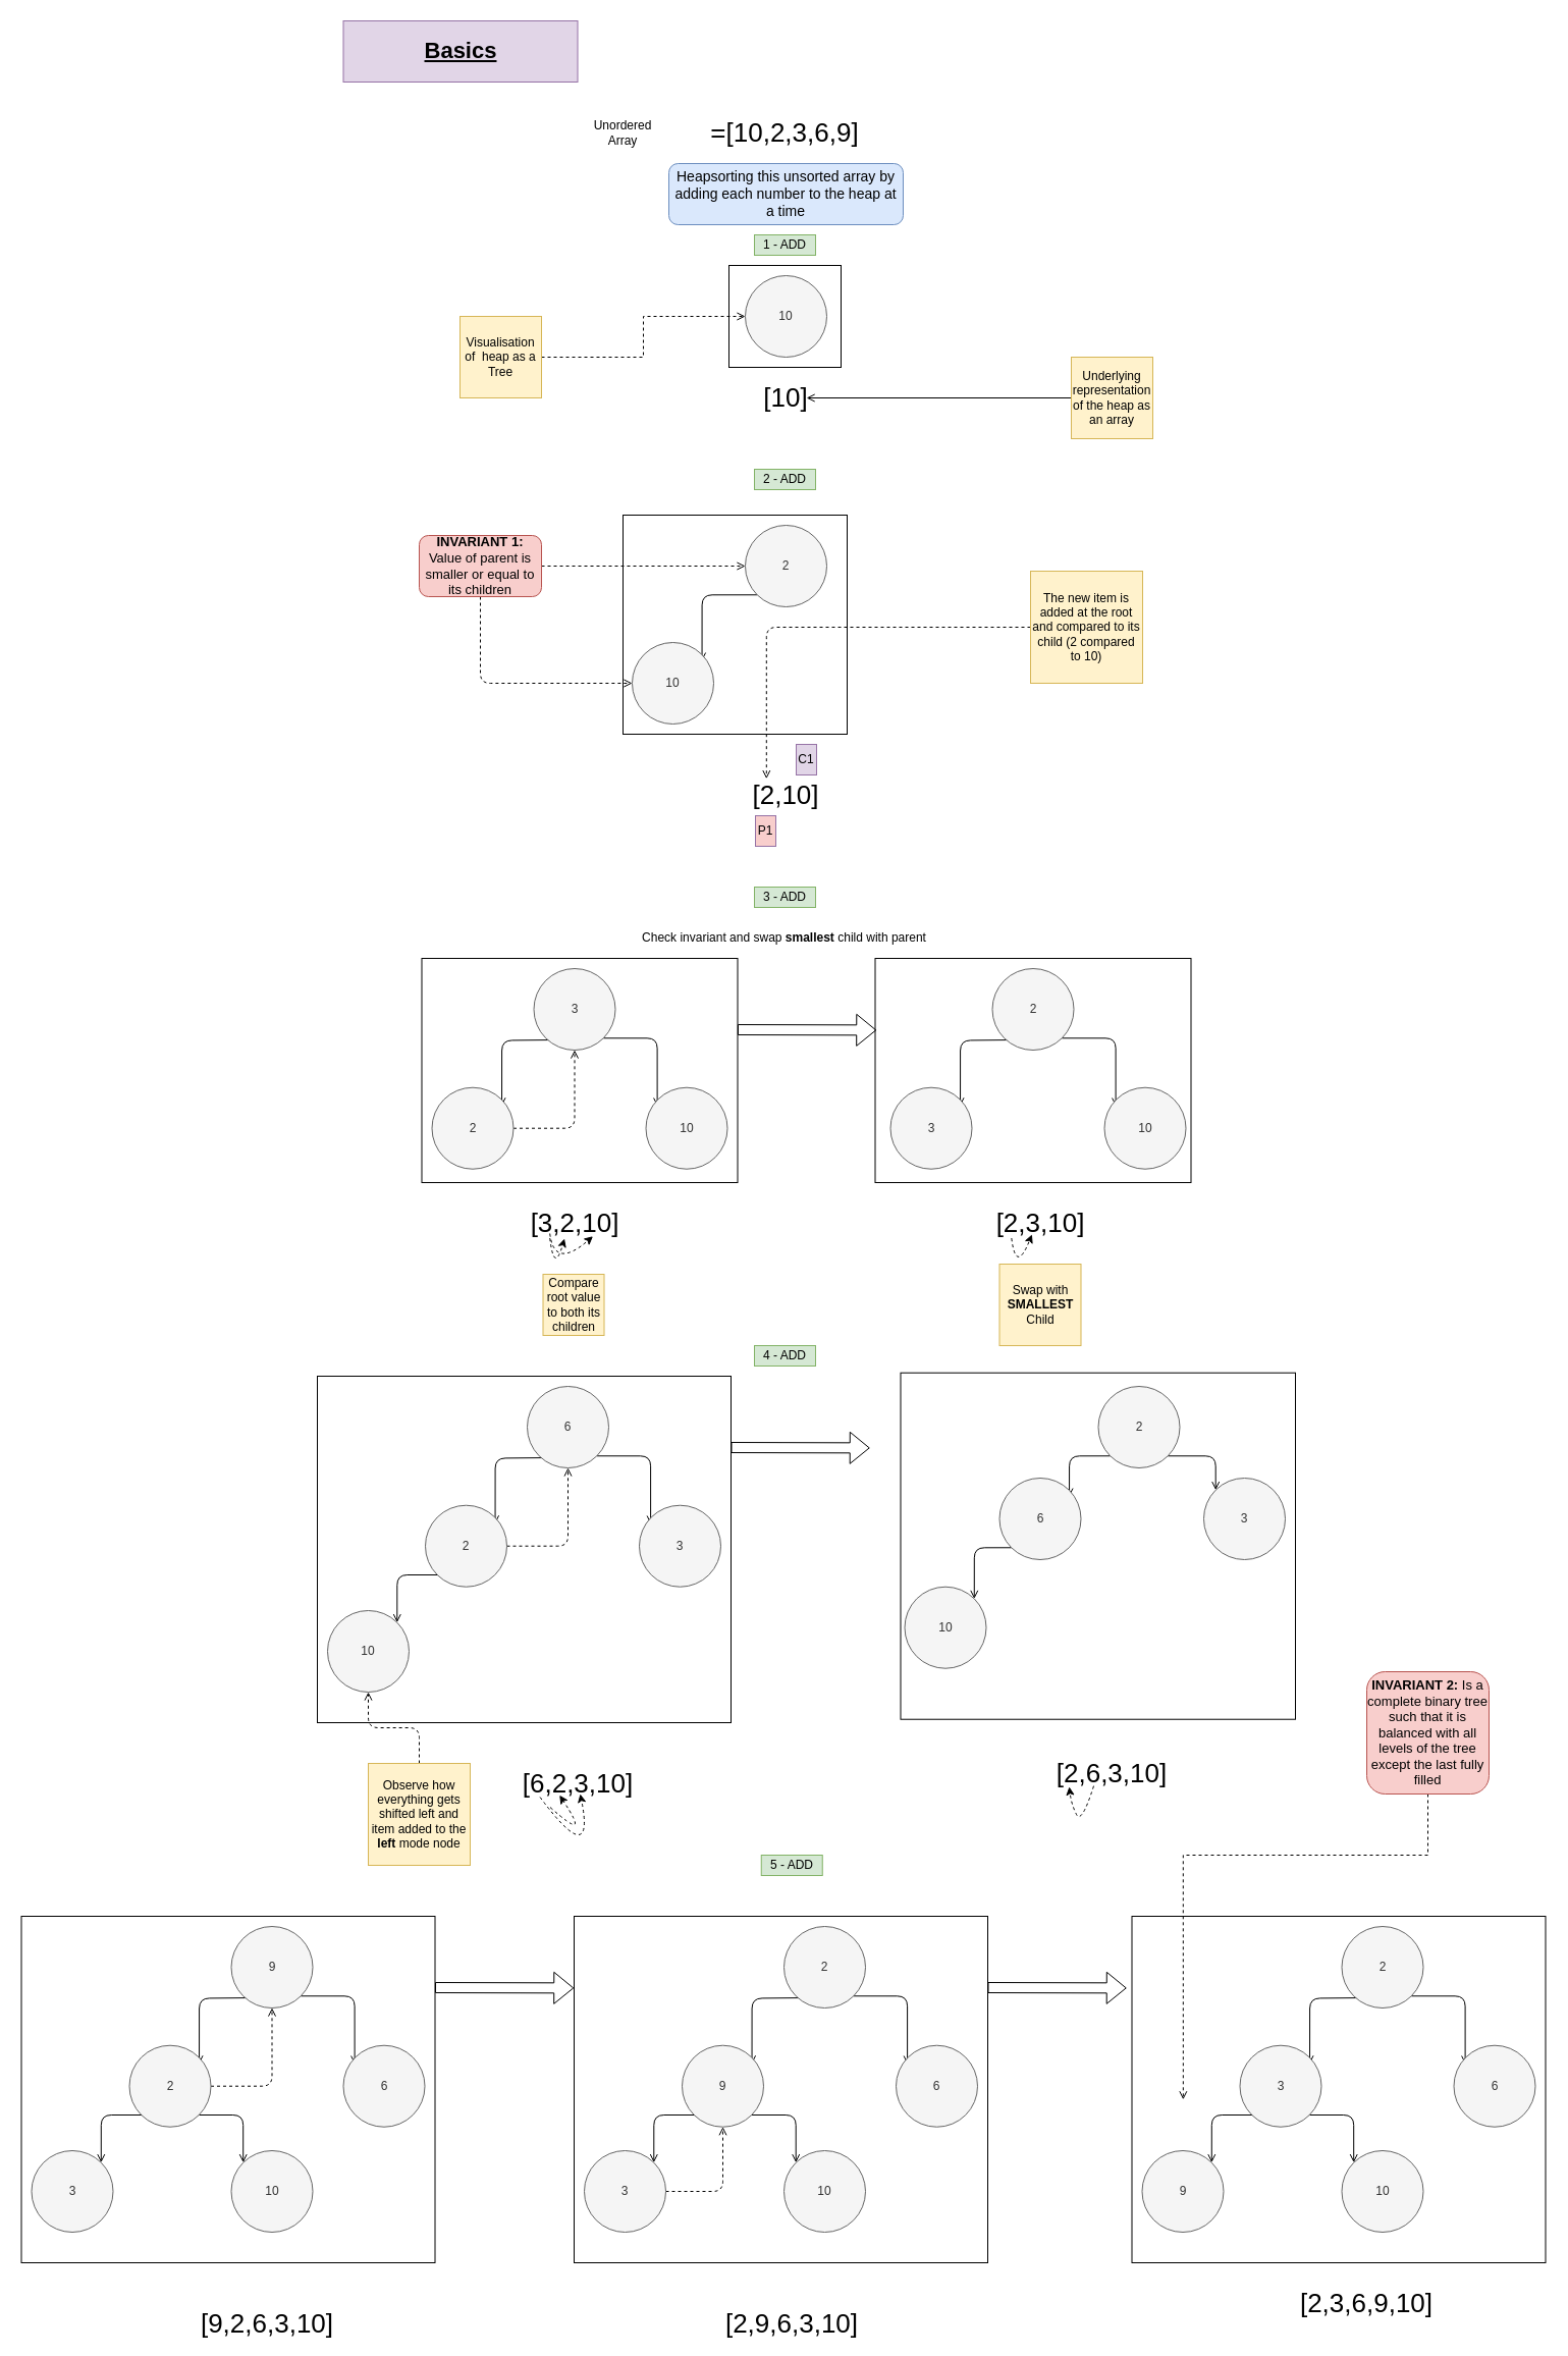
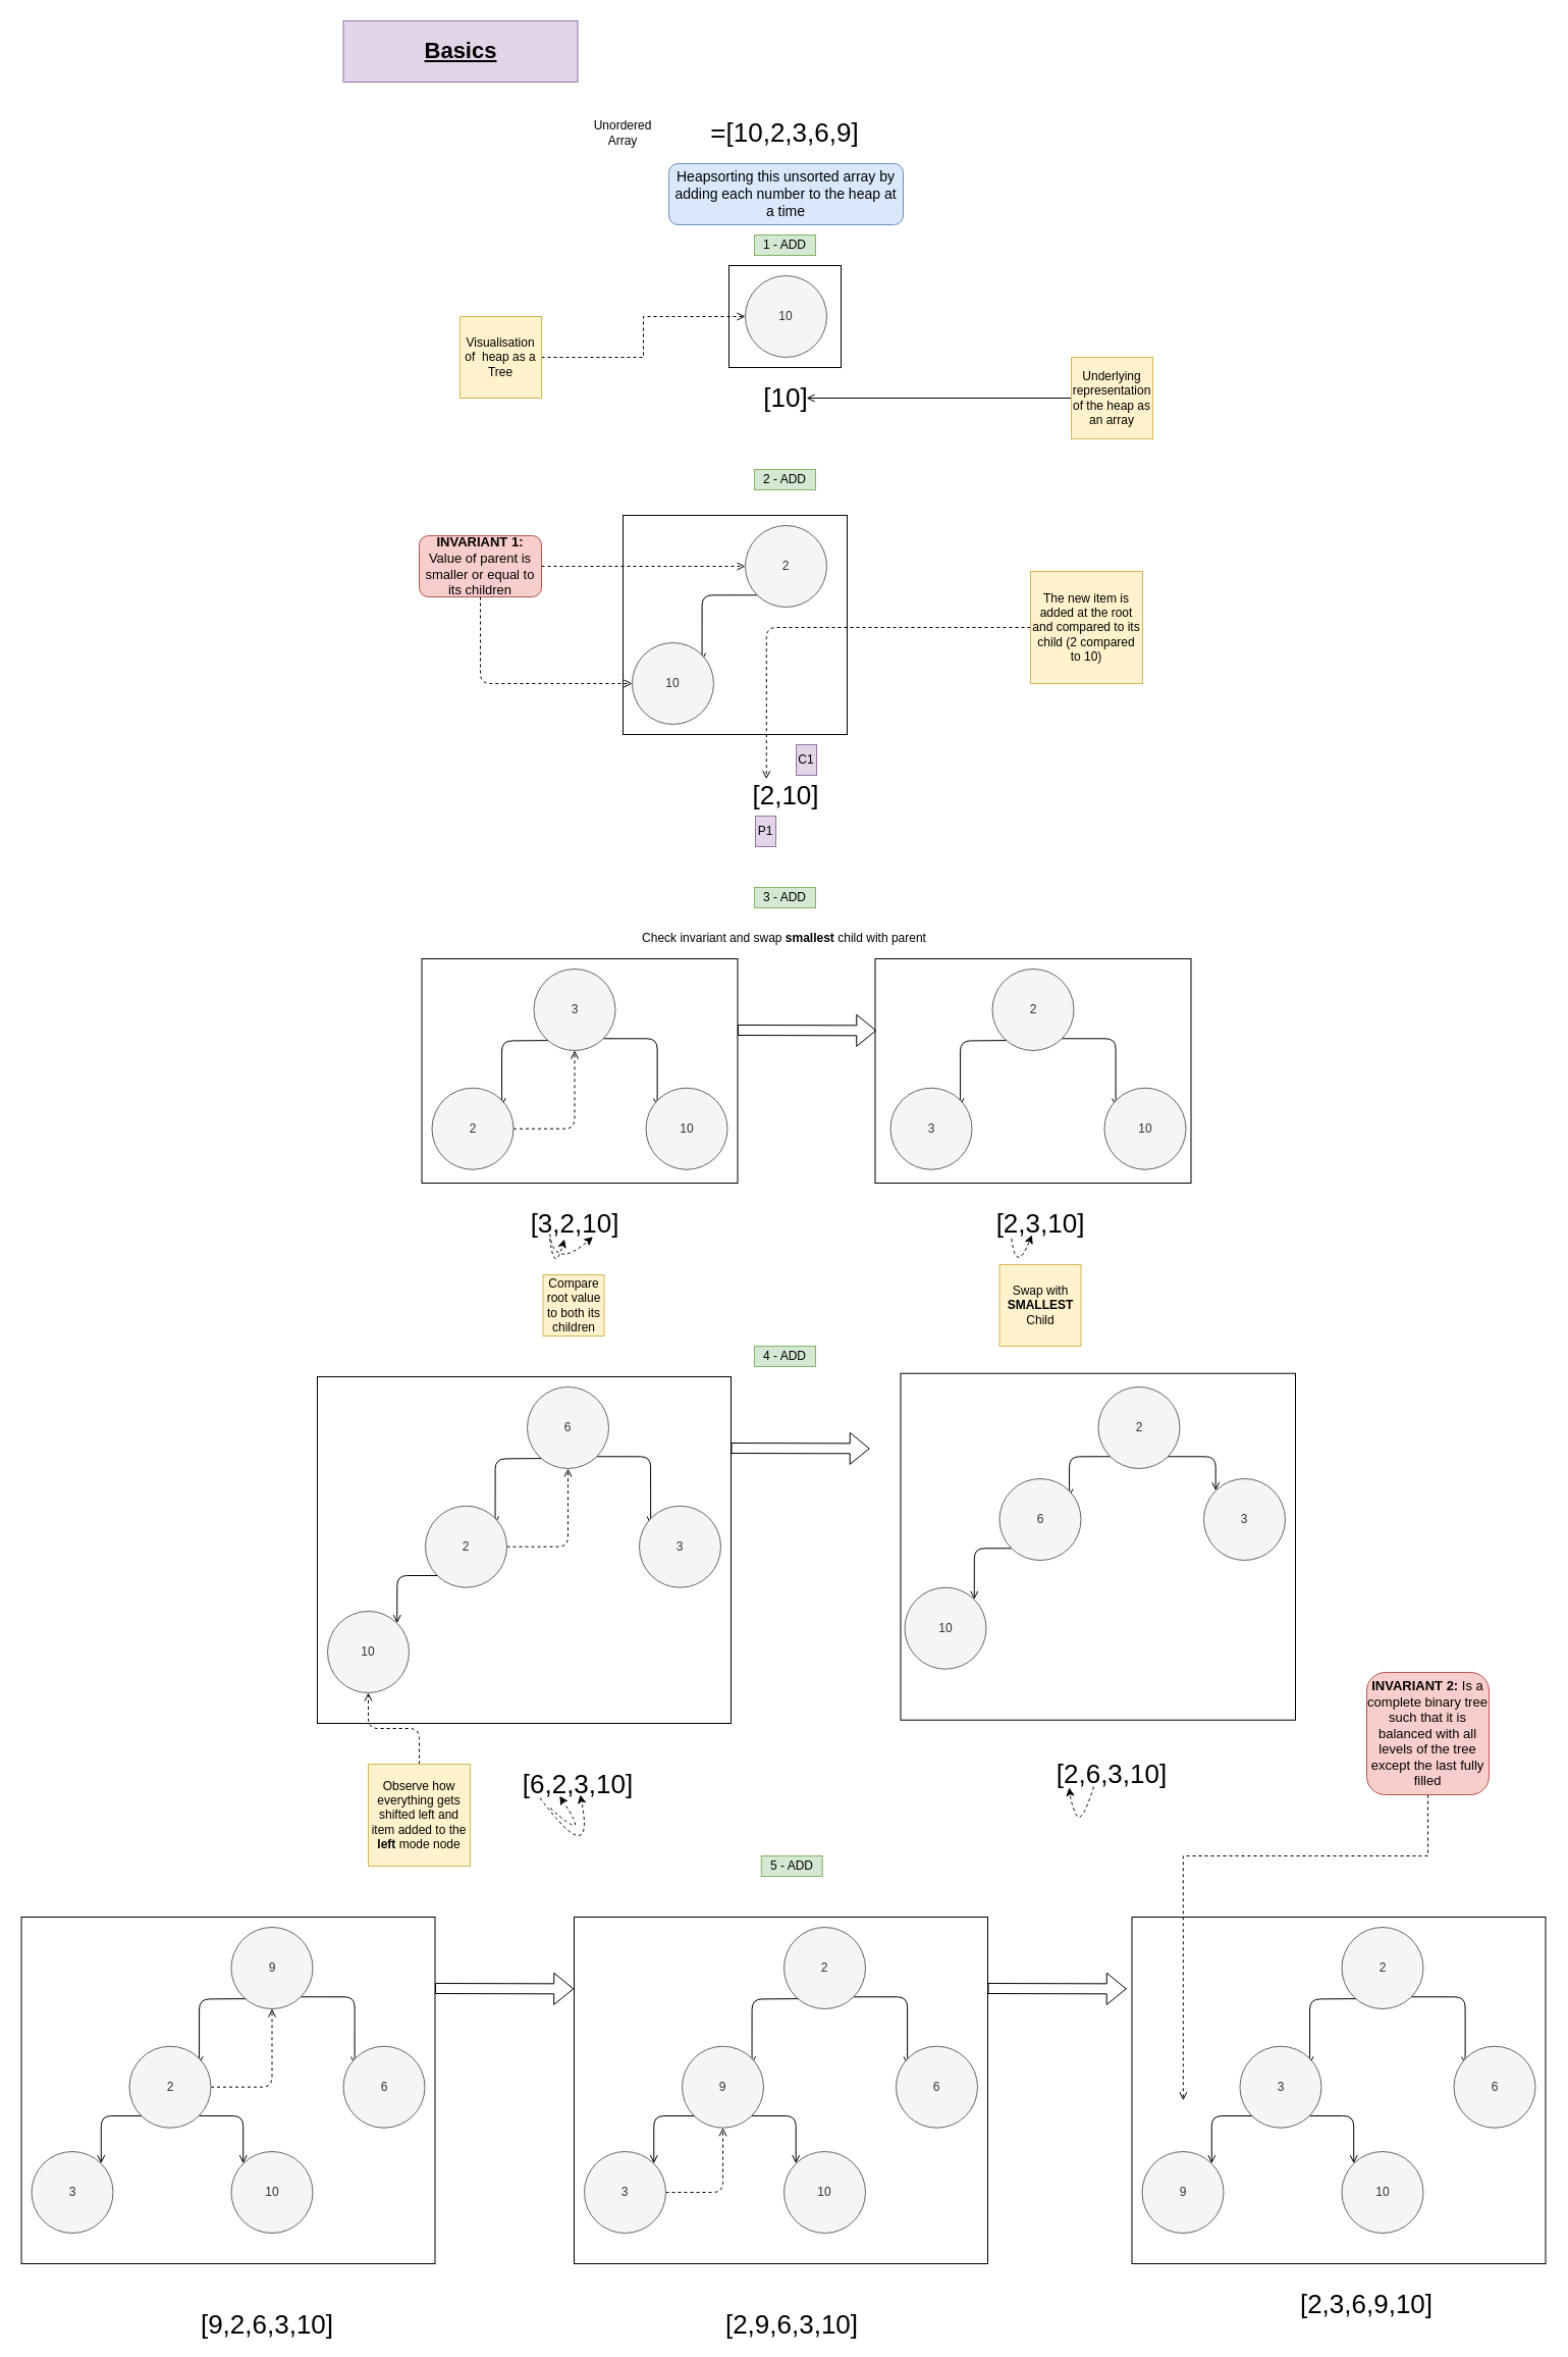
- <mxCell id="27" value="P1" style="rounded=0;whiteSpace=wrap;html=1;fillColor=#f8cecc;strokeColor=#9673a6;" parent="1" vertex="1"><mxGeometry x="741" y="800" width="20" height="30" as="geometry" /></mxCell>
+ <mxCell id="27" value="P1" style="rounded=0;whiteSpace=wrap;html=1;fillColor=#e1d5e7;strokeColor=#9673a6;" parent="1" vertex="1"><mxGeometry x="741" y="800" width="20" height="30" as="geometry" /></mxCell>
